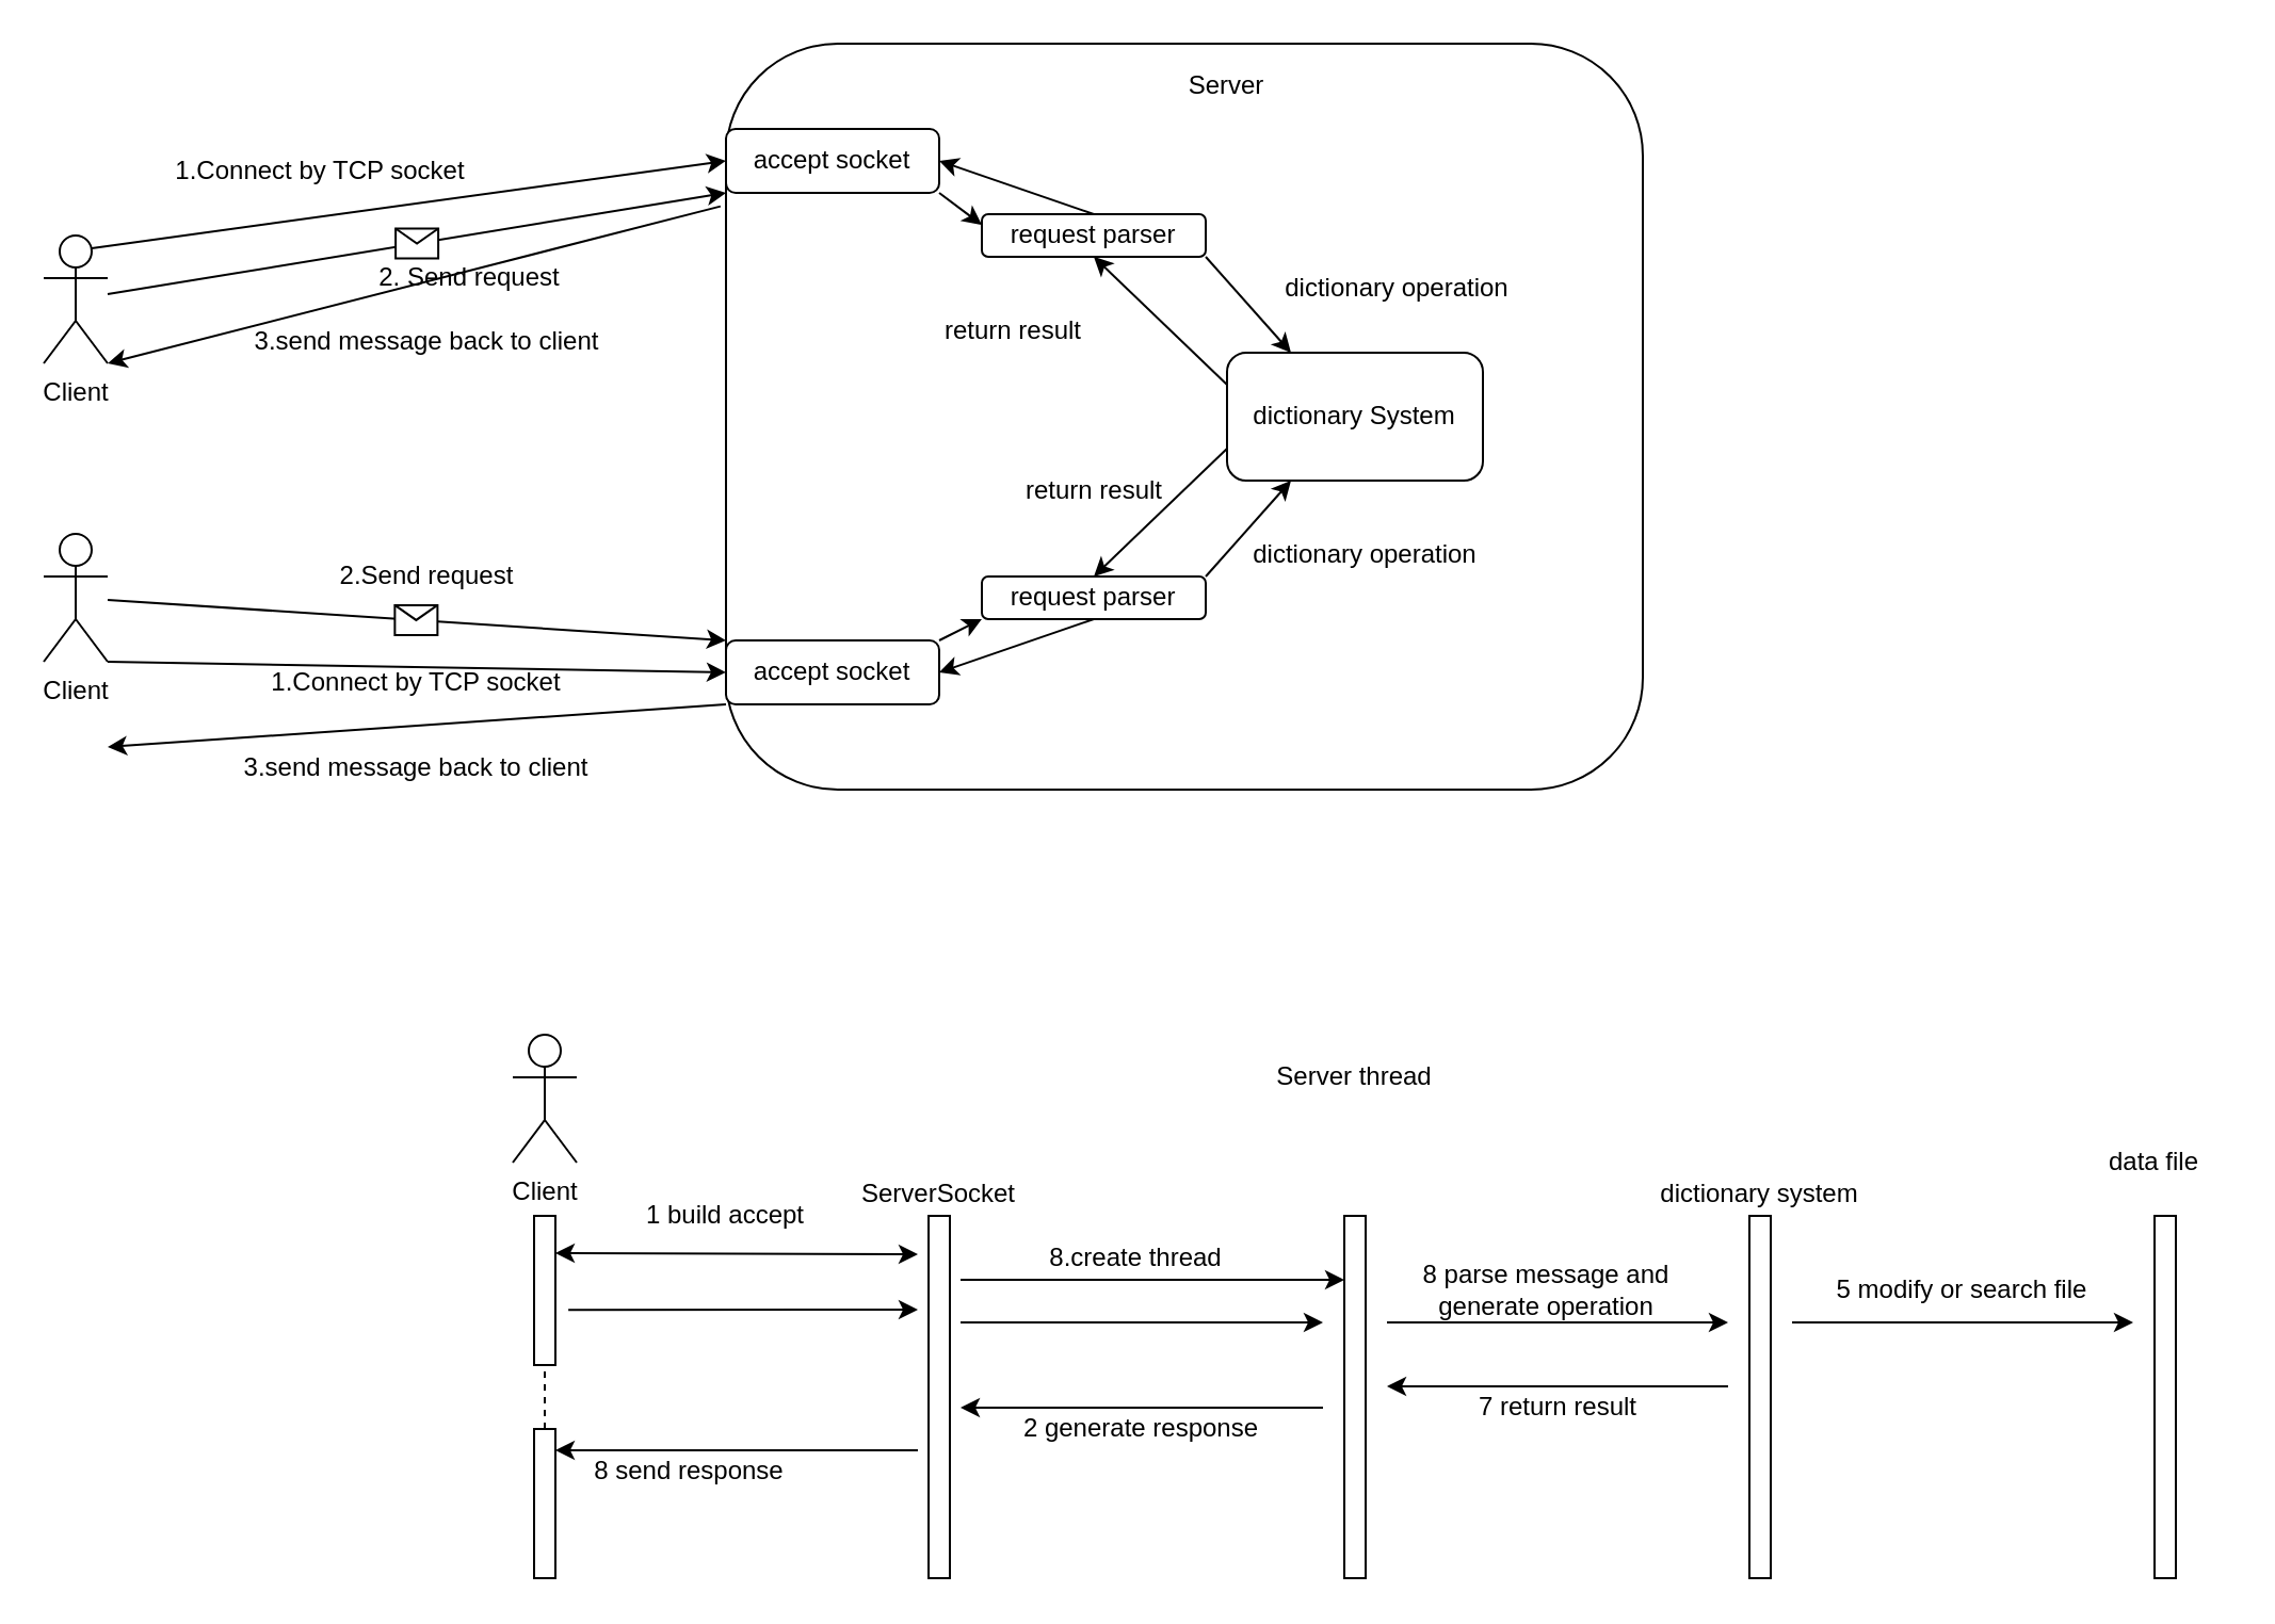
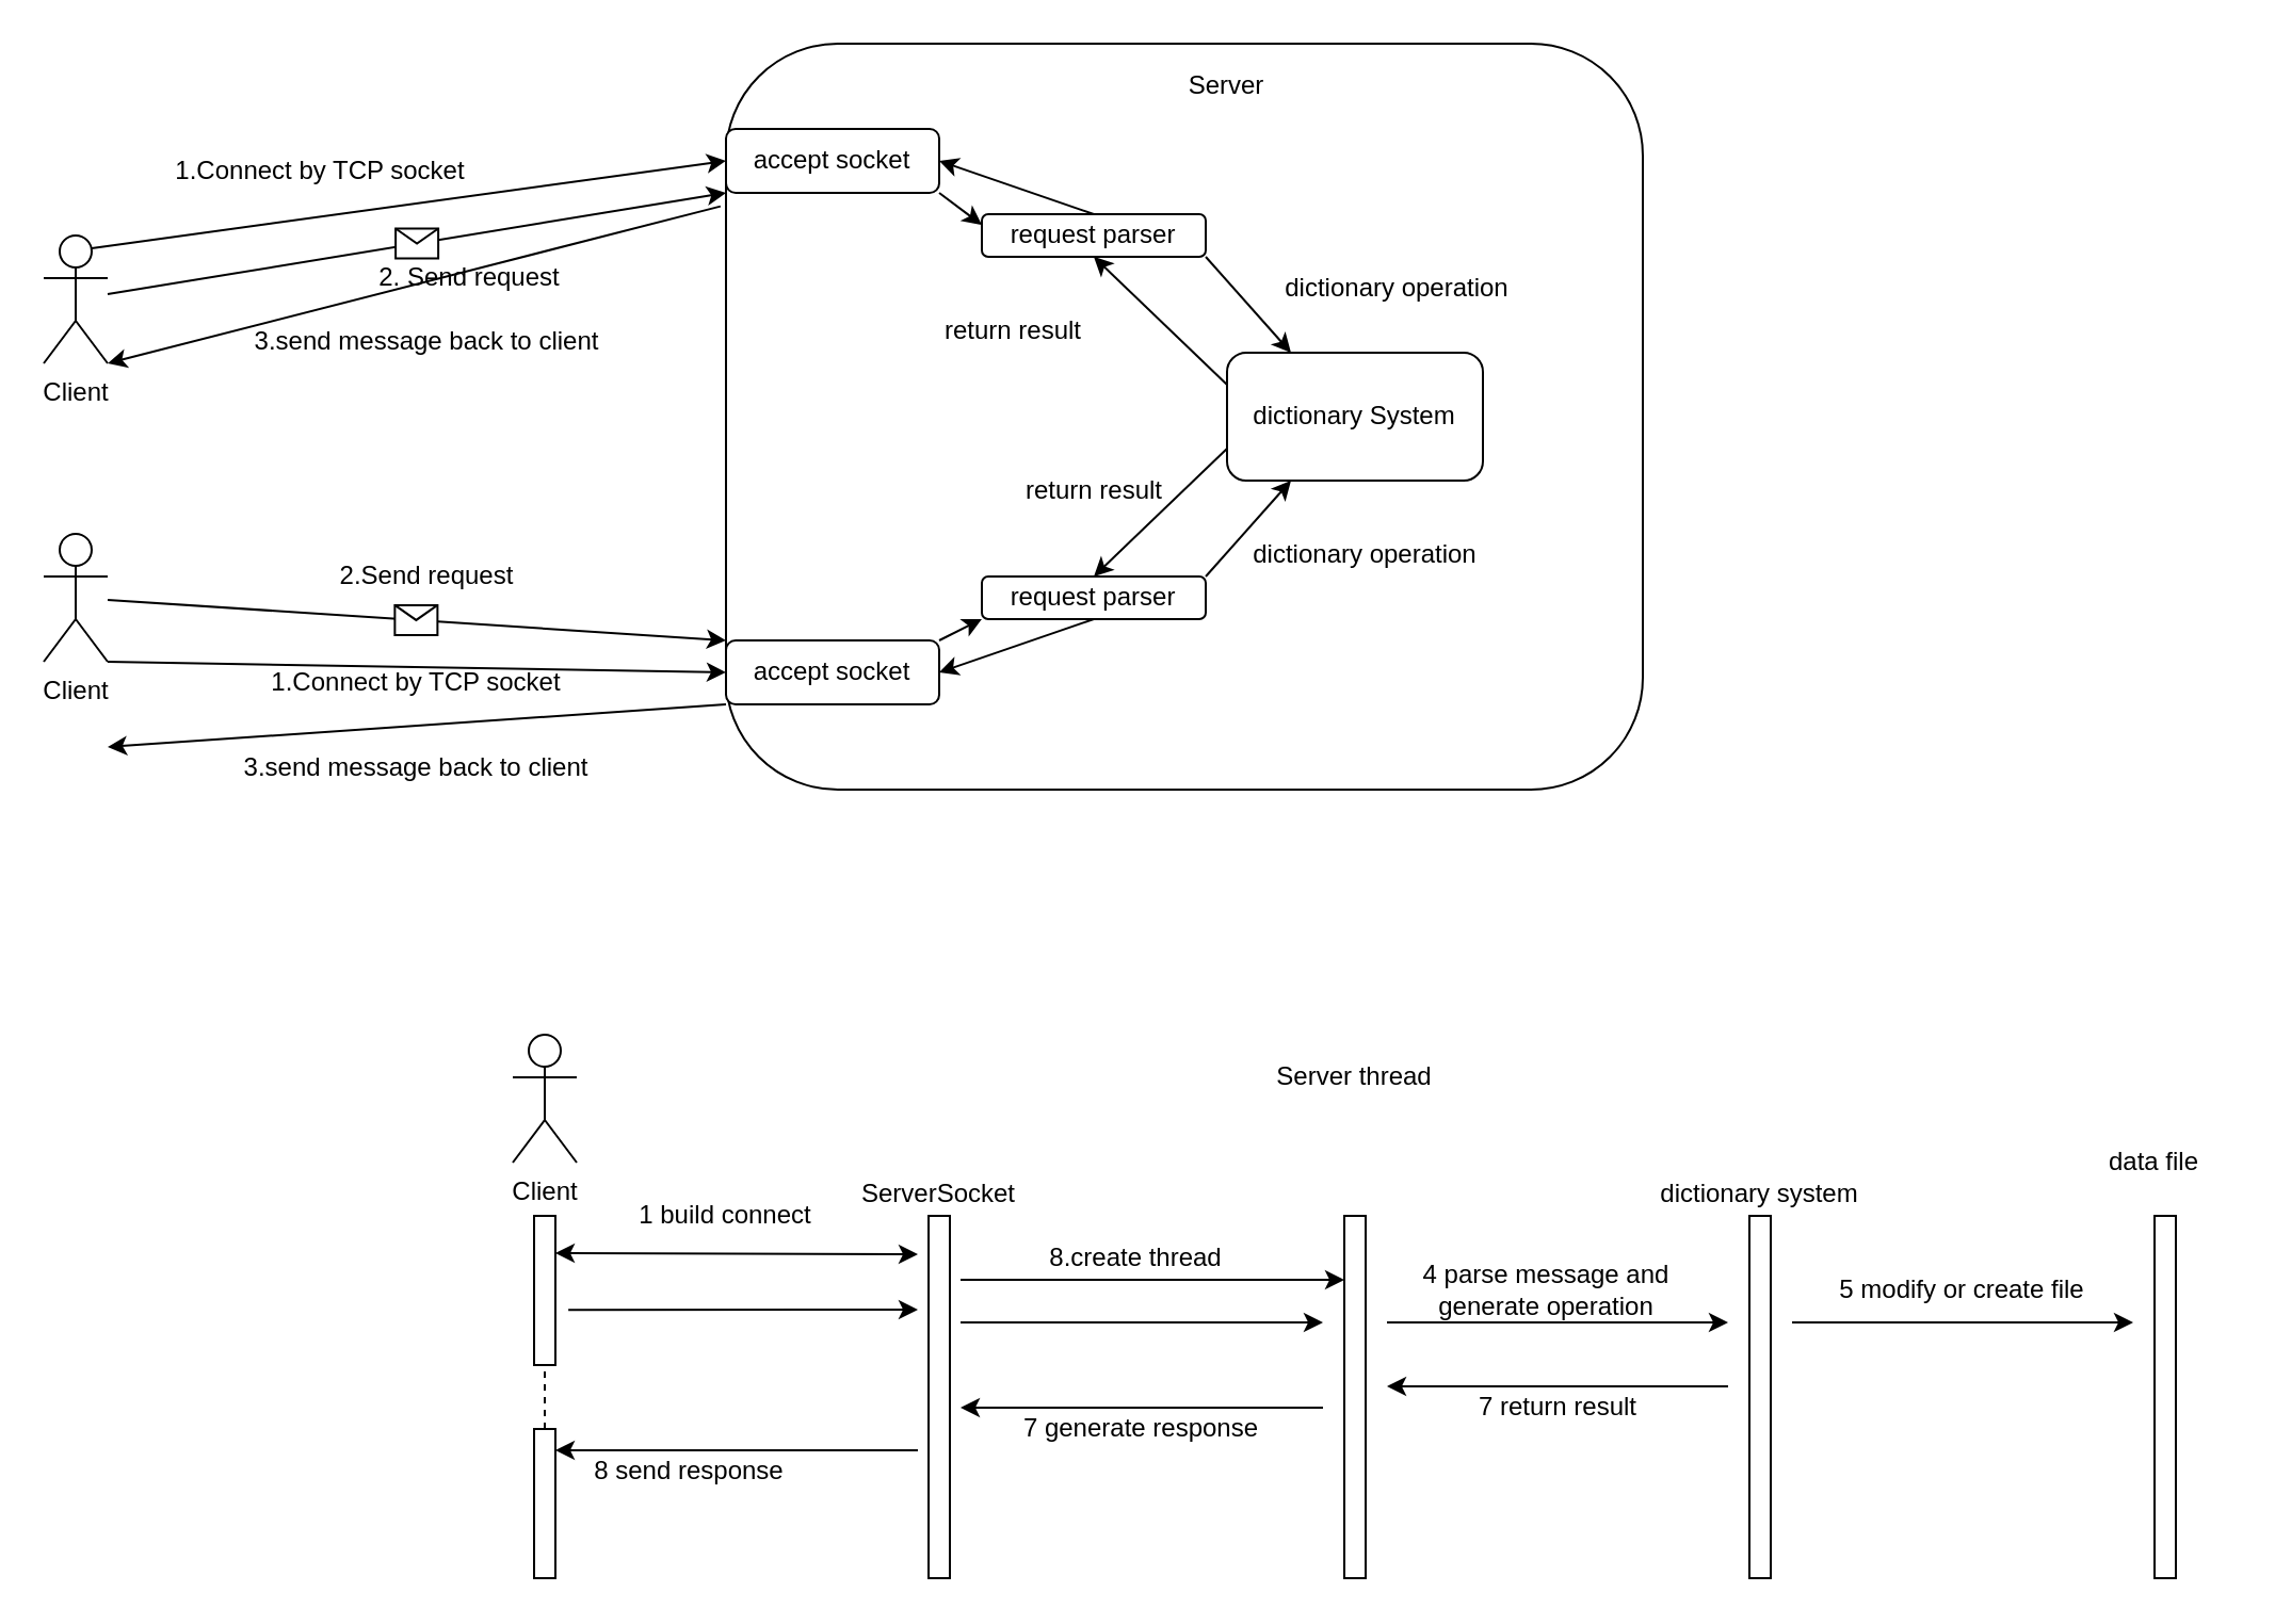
- <mxCell id="45" value="1 build accept" style="text;html=1;strokeColor=none;fillColor=none;align=center;verticalAlign=middle;whiteSpace=wrap;rounded=0;" vertex="1" parent="1"><mxGeometry x="280" y="560" width="120" height="20" as="geometry" /></mxCell>
+ <mxCell id="45" value="1 build connect" style="text;html=1;strokeColor=none;fillColor=none;align=center;verticalAlign=middle;whiteSpace=wrap;rounded=0;" vertex="1" parent="1"><mxGeometry x="280" y="560" width="120" height="20" as="geometry" /></mxCell>
- <mxCell id="51" value="8 parse message and generate operation" style="text;html=1;strokeColor=none;fillColor=none;align=center;verticalAlign=middle;whiteSpace=wrap;rounded=0;" vertex="1" parent="1"><mxGeometry x="660" y="595" width="130" height="20" as="geometry" /></mxCell>
+ <mxCell id="51" value="4 parse message and generate operation" style="text;html=1;strokeColor=none;fillColor=none;align=center;verticalAlign=middle;whiteSpace=wrap;rounded=0;" vertex="1" parent="1"><mxGeometry x="660" y="595" width="130" height="20" as="geometry" /></mxCell>
- <mxCell id="56" value="5 modify or search file" style="text;html=1;strokeColor=none;fillColor=none;align=center;verticalAlign=middle;whiteSpace=wrap;rounded=0;" vertex="1" parent="1"><mxGeometry x="830" y="595" width="180" height="20" as="geometry" /></mxCell>
+ <mxCell id="56" value="5 modify or create file" style="text;html=1;strokeColor=none;fillColor=none;align=center;verticalAlign=middle;whiteSpace=wrap;rounded=0;" vertex="1" parent="1"><mxGeometry x="830" y="595" width="180" height="20" as="geometry" /></mxCell>
- <mxCell id="60" value="2 generate response" style="text;html=1;strokeColor=none;fillColor=none;align=center;verticalAlign=middle;whiteSpace=wrap;rounded=0;" vertex="1" parent="1"><mxGeometry x="460" y="660" width="150" height="20" as="geometry" /></mxCell>
+ <mxCell id="60" value="7 generate response" style="text;html=1;strokeColor=none;fillColor=none;align=center;verticalAlign=middle;whiteSpace=wrap;rounded=0;" vertex="1" parent="1"><mxGeometry x="460" y="660" width="150" height="20" as="geometry" /></mxCell>
